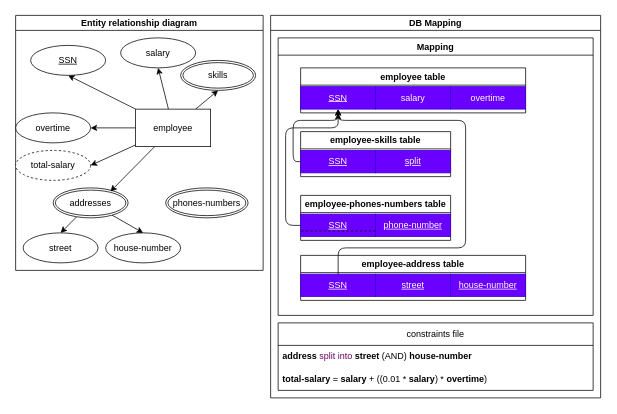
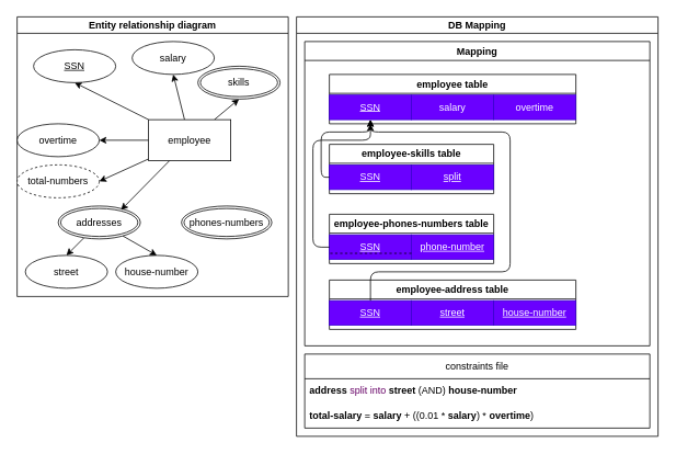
- <mxCell id="20" value="total-salary" style="ellipse;whiteSpace=wrap;html=1;align=center;dashed=1;" parent="2" vertex="1"><mxGeometry y="180" width="100" height="40" as="geometry" /></mxCell>
+ <mxCell id="20" value="total-numbers" style="ellipse;whiteSpace=wrap;html=1;align=center;dashed=1;" parent="2" vertex="1"><mxGeometry y="180" width="100" height="40" as="geometry" /></mxCell>
